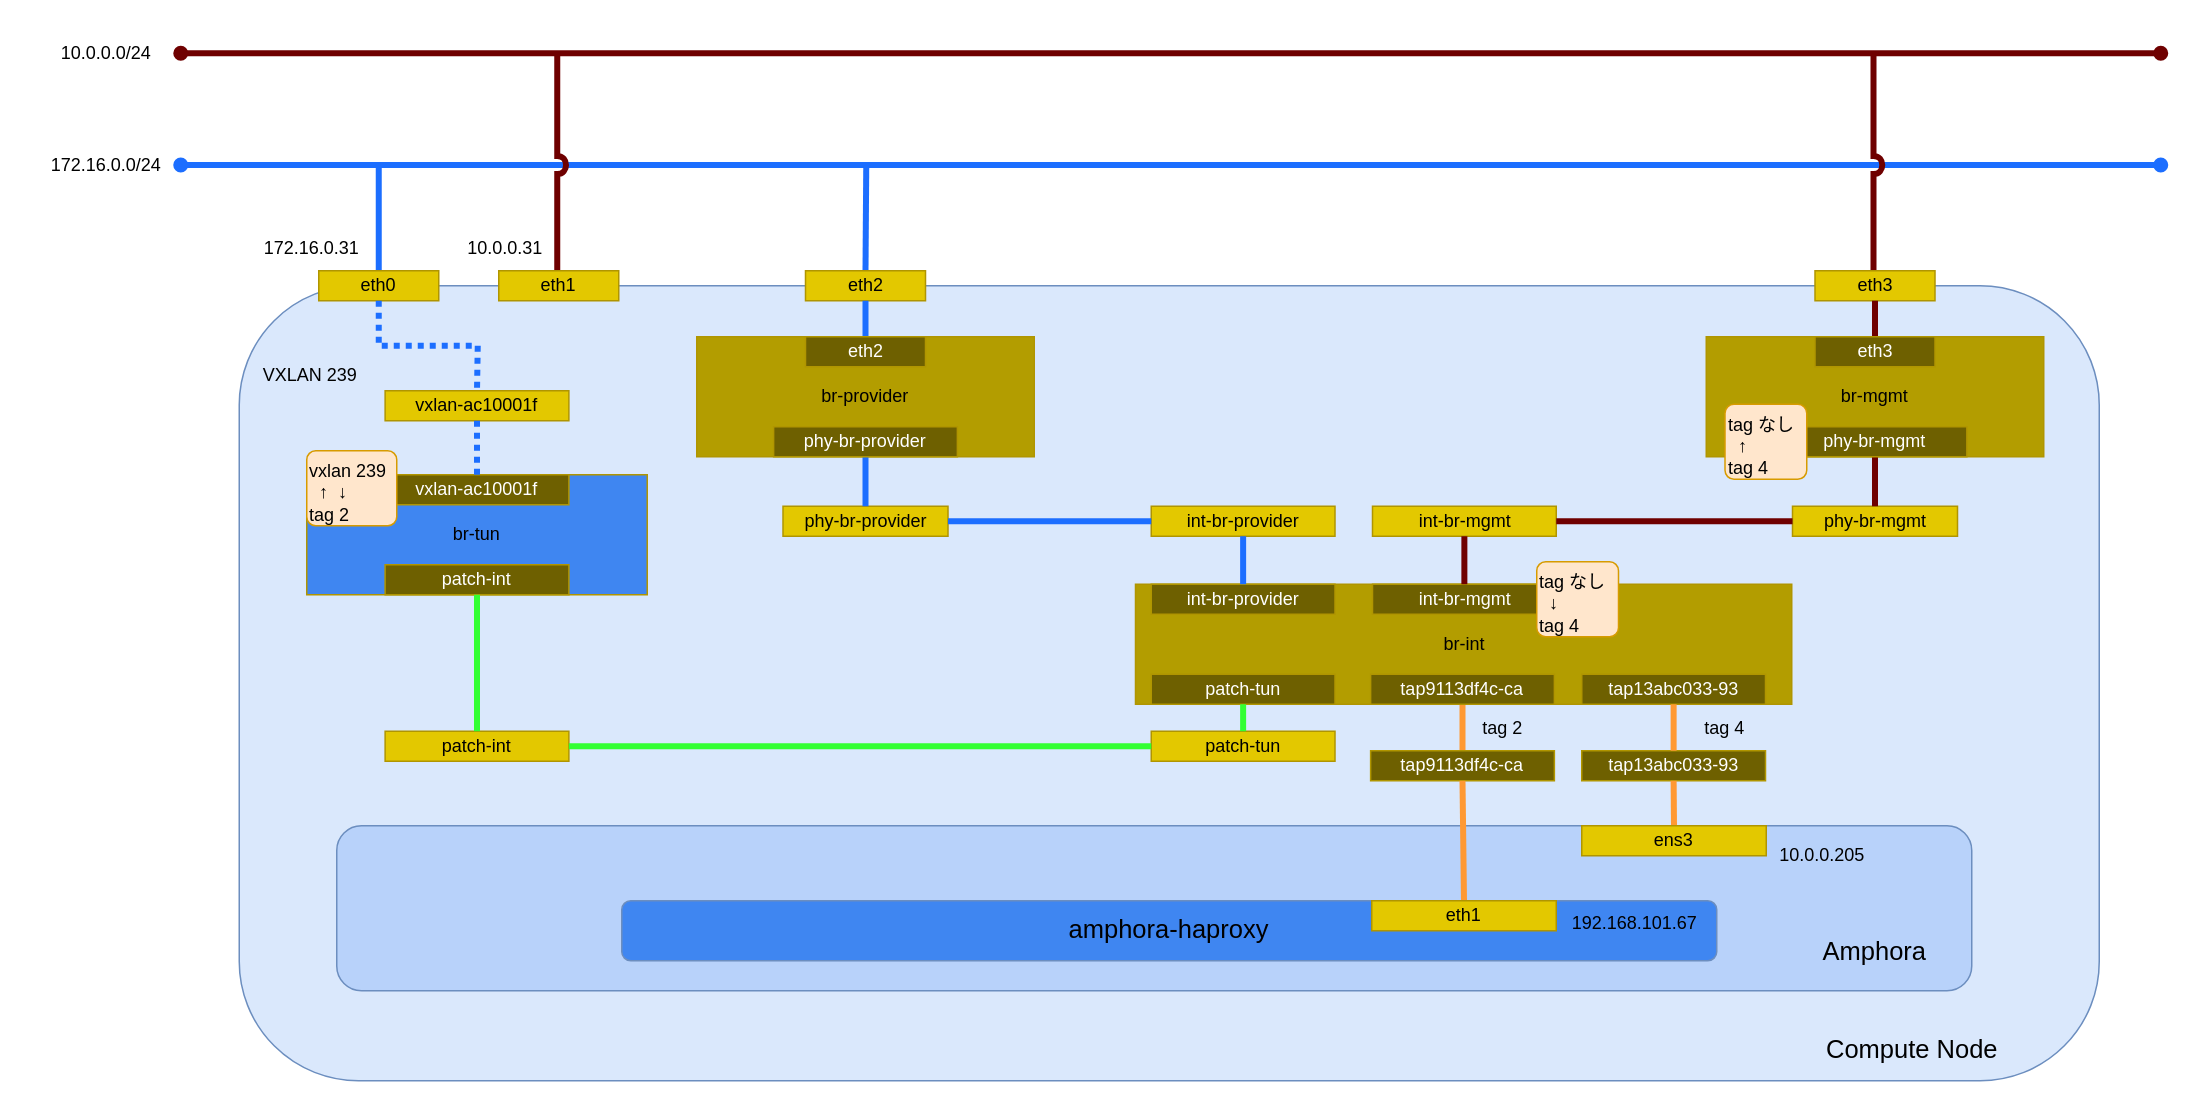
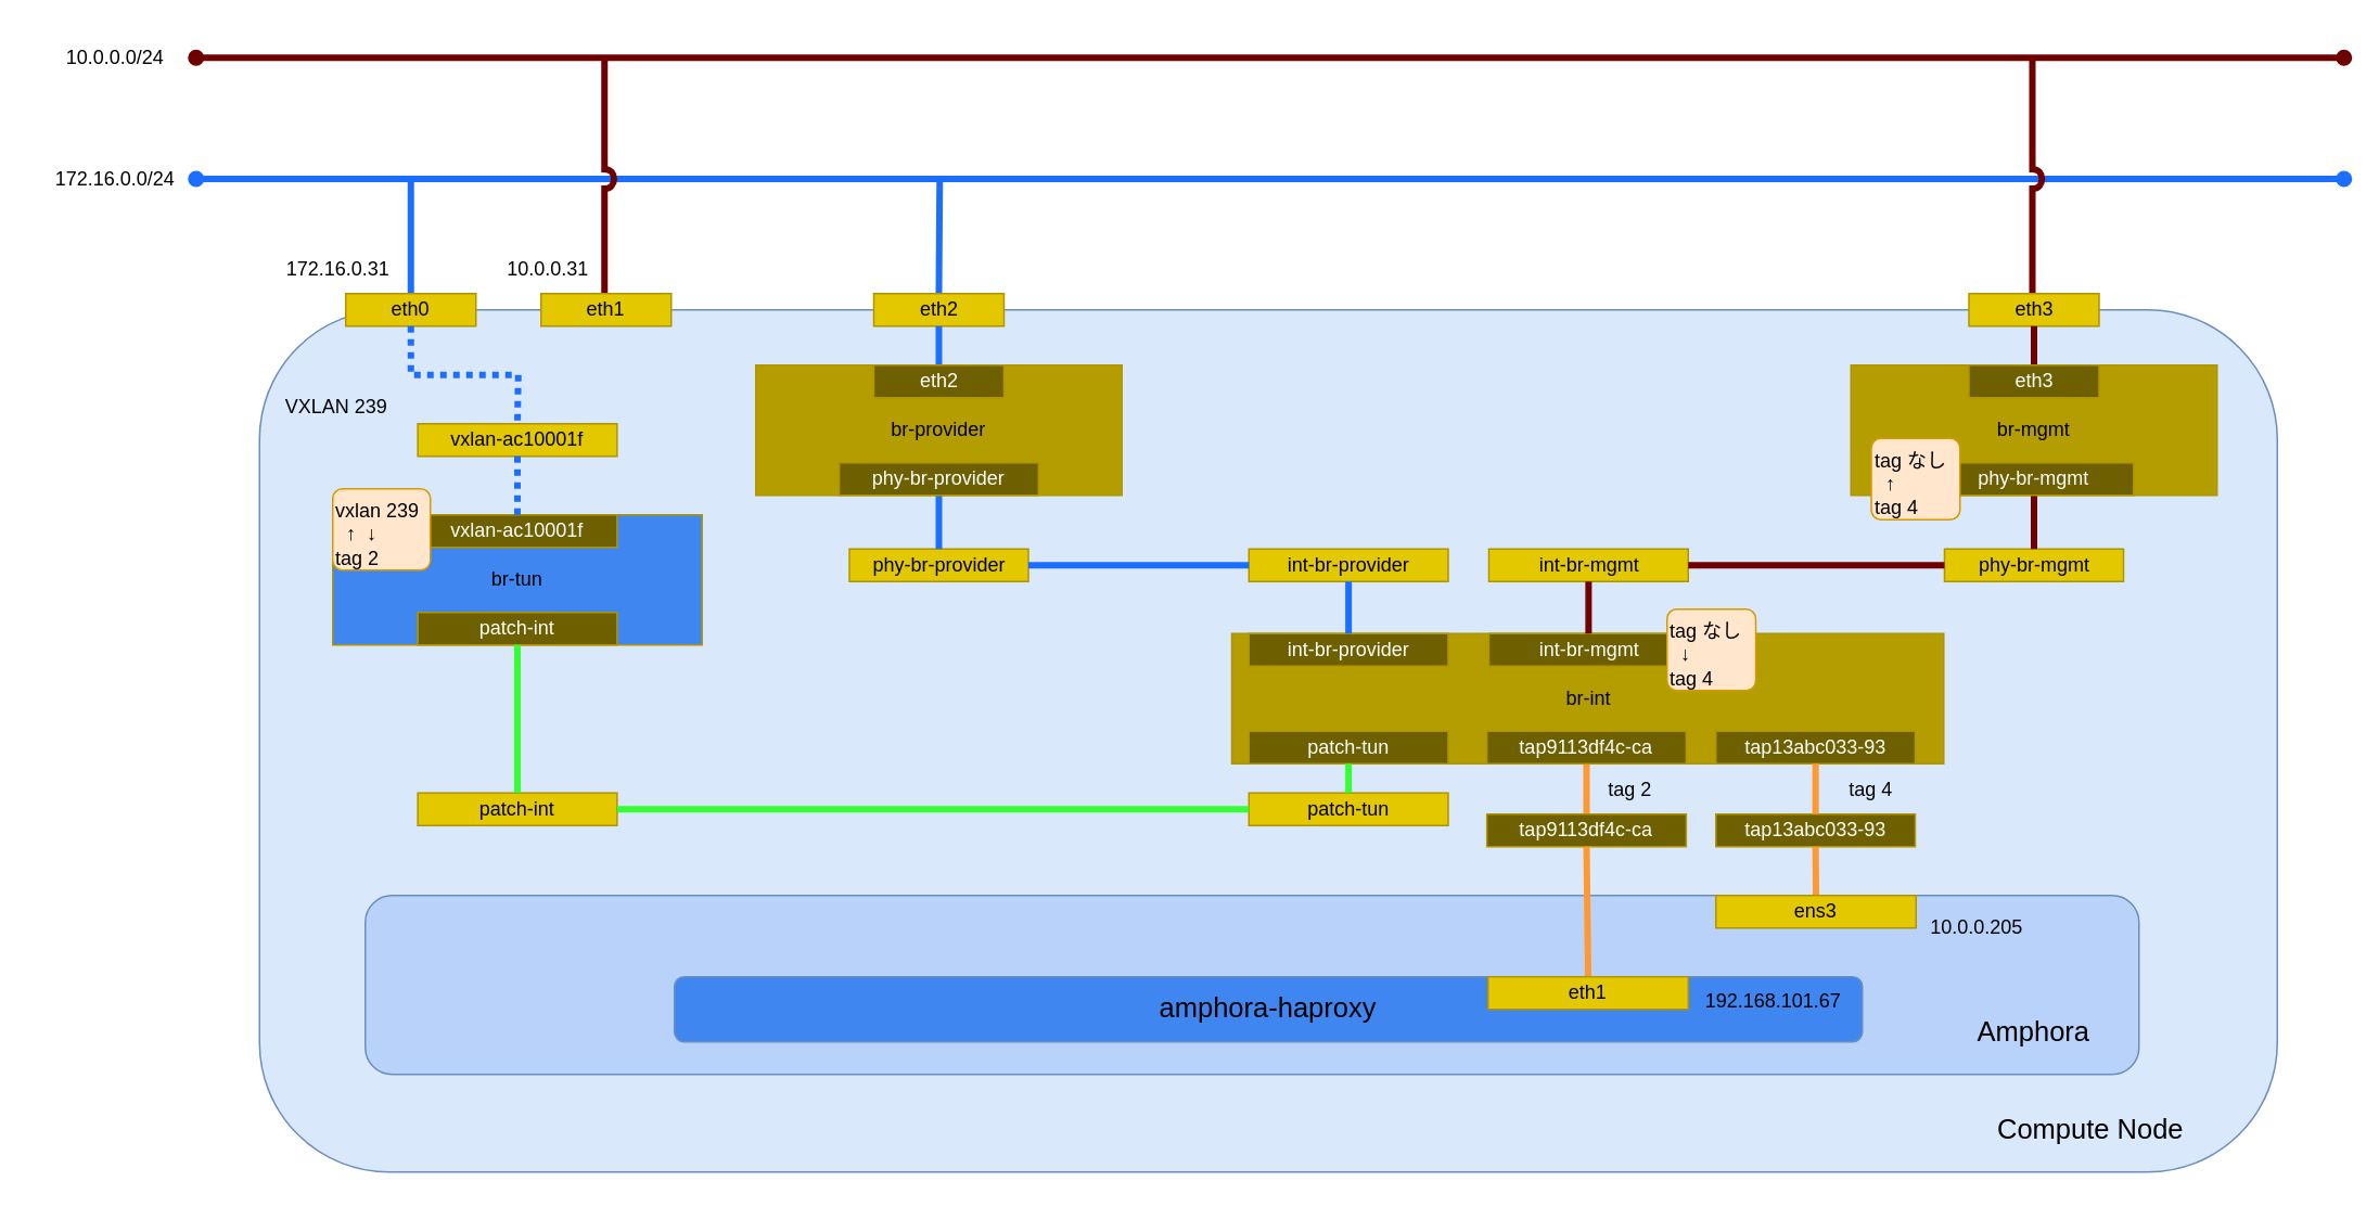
- <mxCell id="18" value="&lt;font style=&quot;font-size: 17px;&quot;&gt;Compute Node&lt;/font&gt;" style="text;html=1;align=center;verticalAlign=middle;resizable=0;points=[];autosize=1;strokeColor=none;fillColor=none;" parent="10" vertex="1"><mxGeometry x="1204" y="685" width="140" height="30" as="geometry" /></mxCell>
+ <mxCell id="18" value="&lt;font style=&quot;font-size: 17px;&quot;&gt;Compute Node&lt;/font&gt;" style="text;html=1;align=center;verticalAlign=middle;resizable=0;points=[];autosize=1;strokeColor=none;fillColor=none;" parent="10" vertex="1"><mxGeometry x="1214" y="680" width="140" height="30" as="geometry" /></mxCell>
